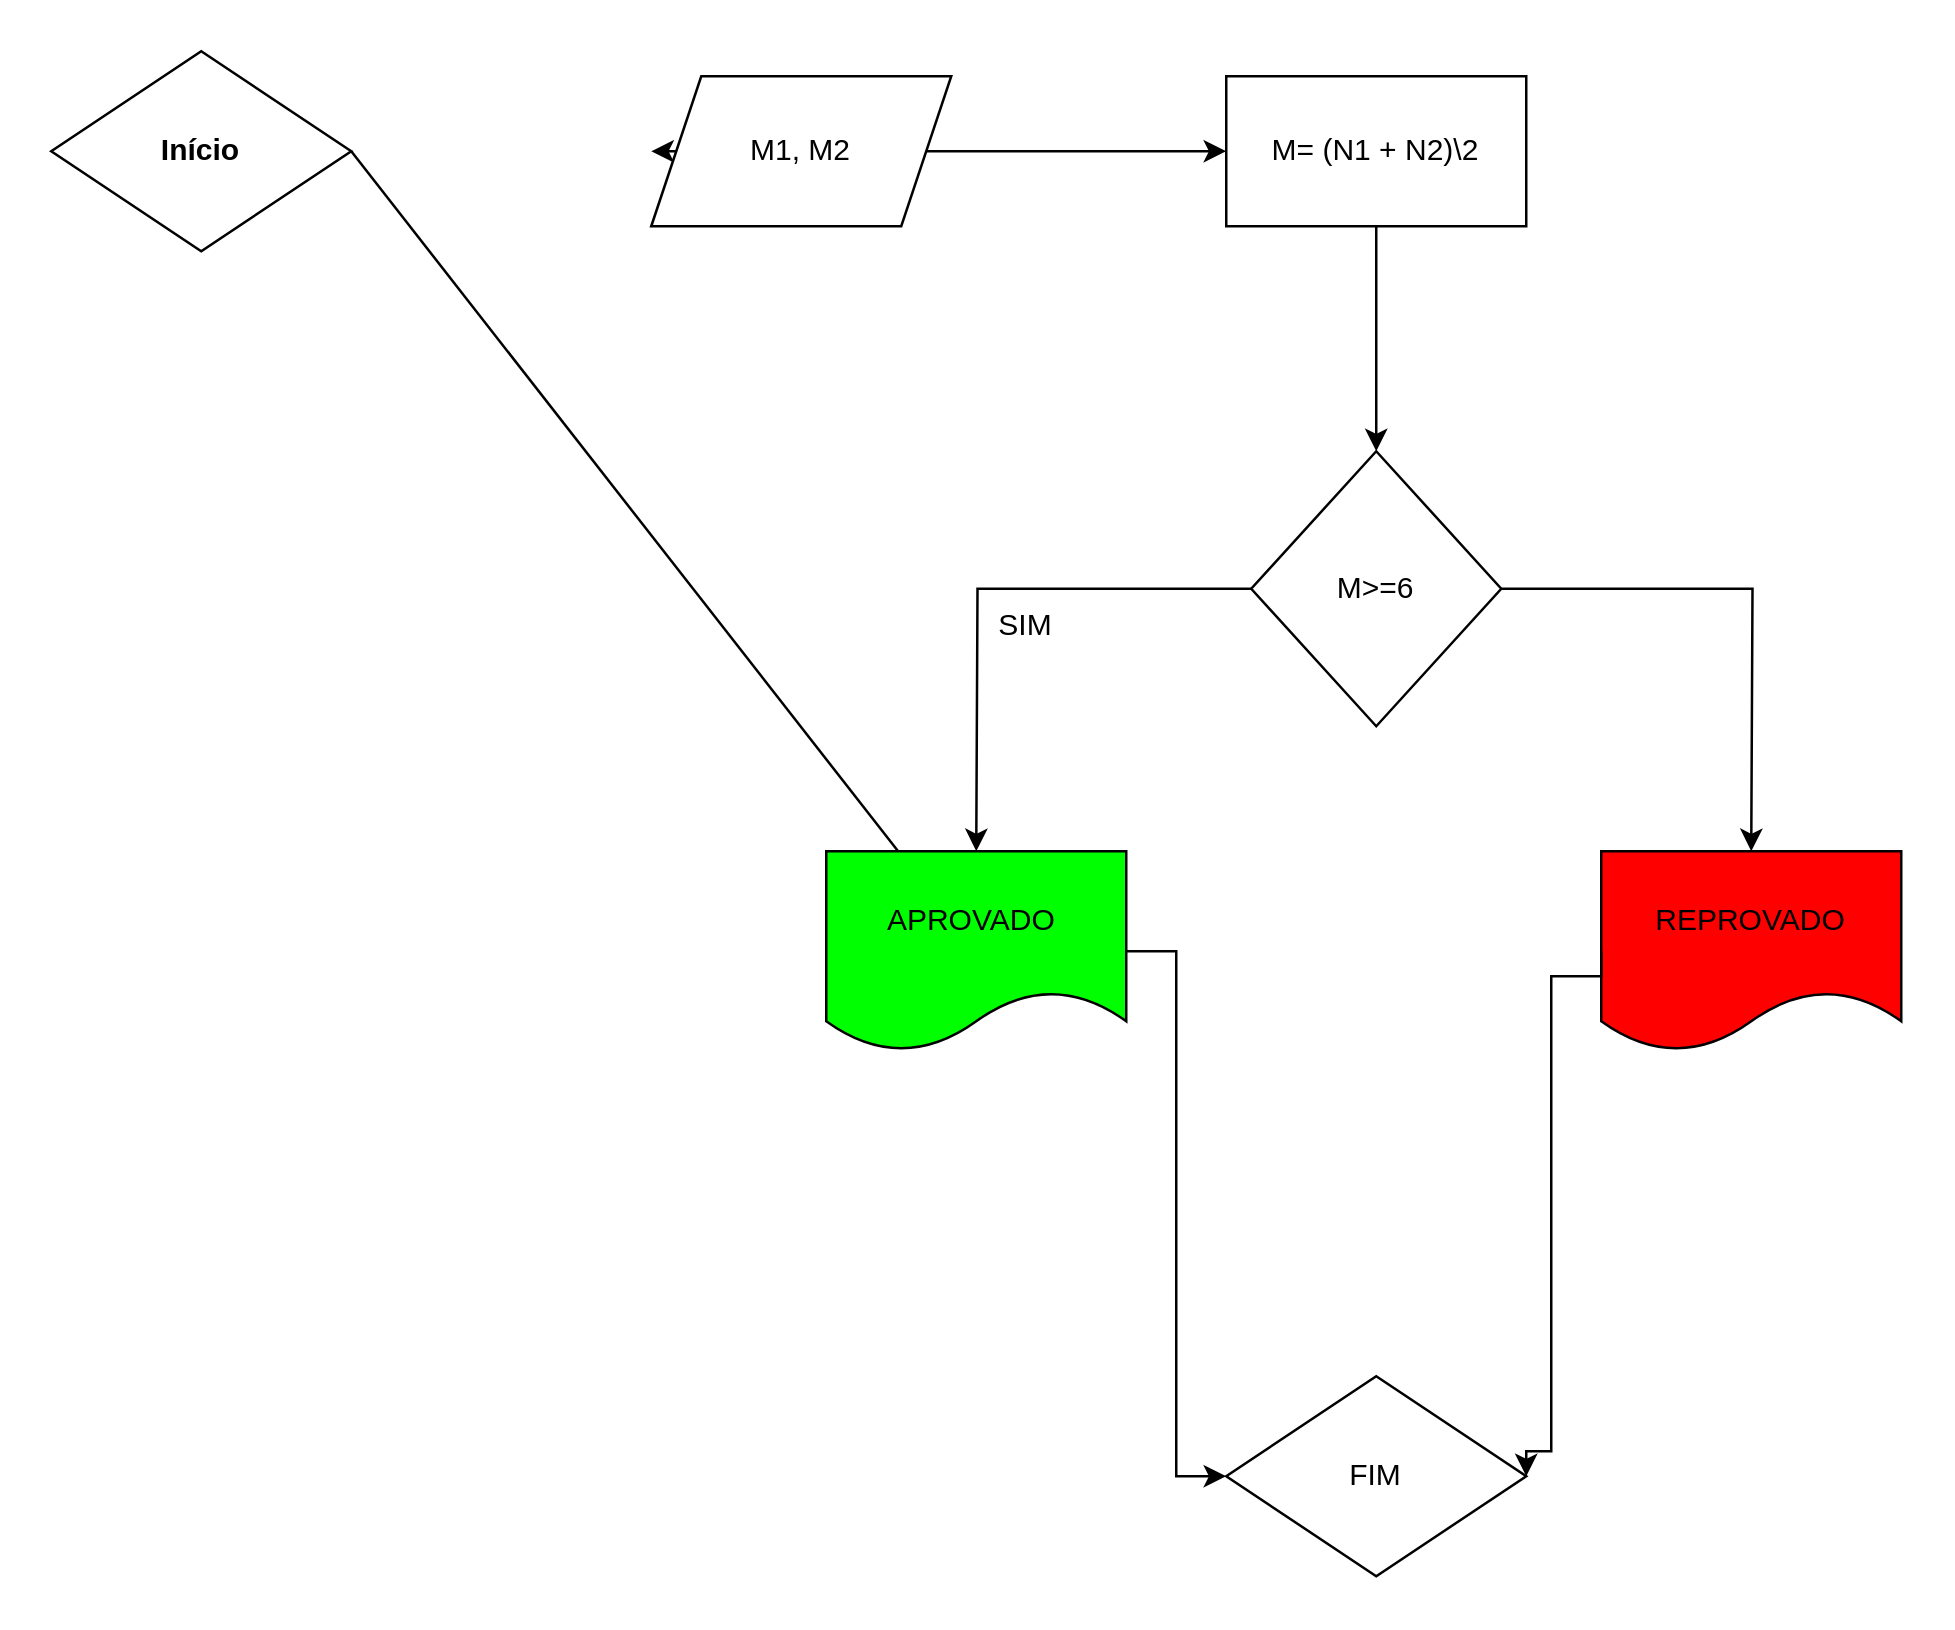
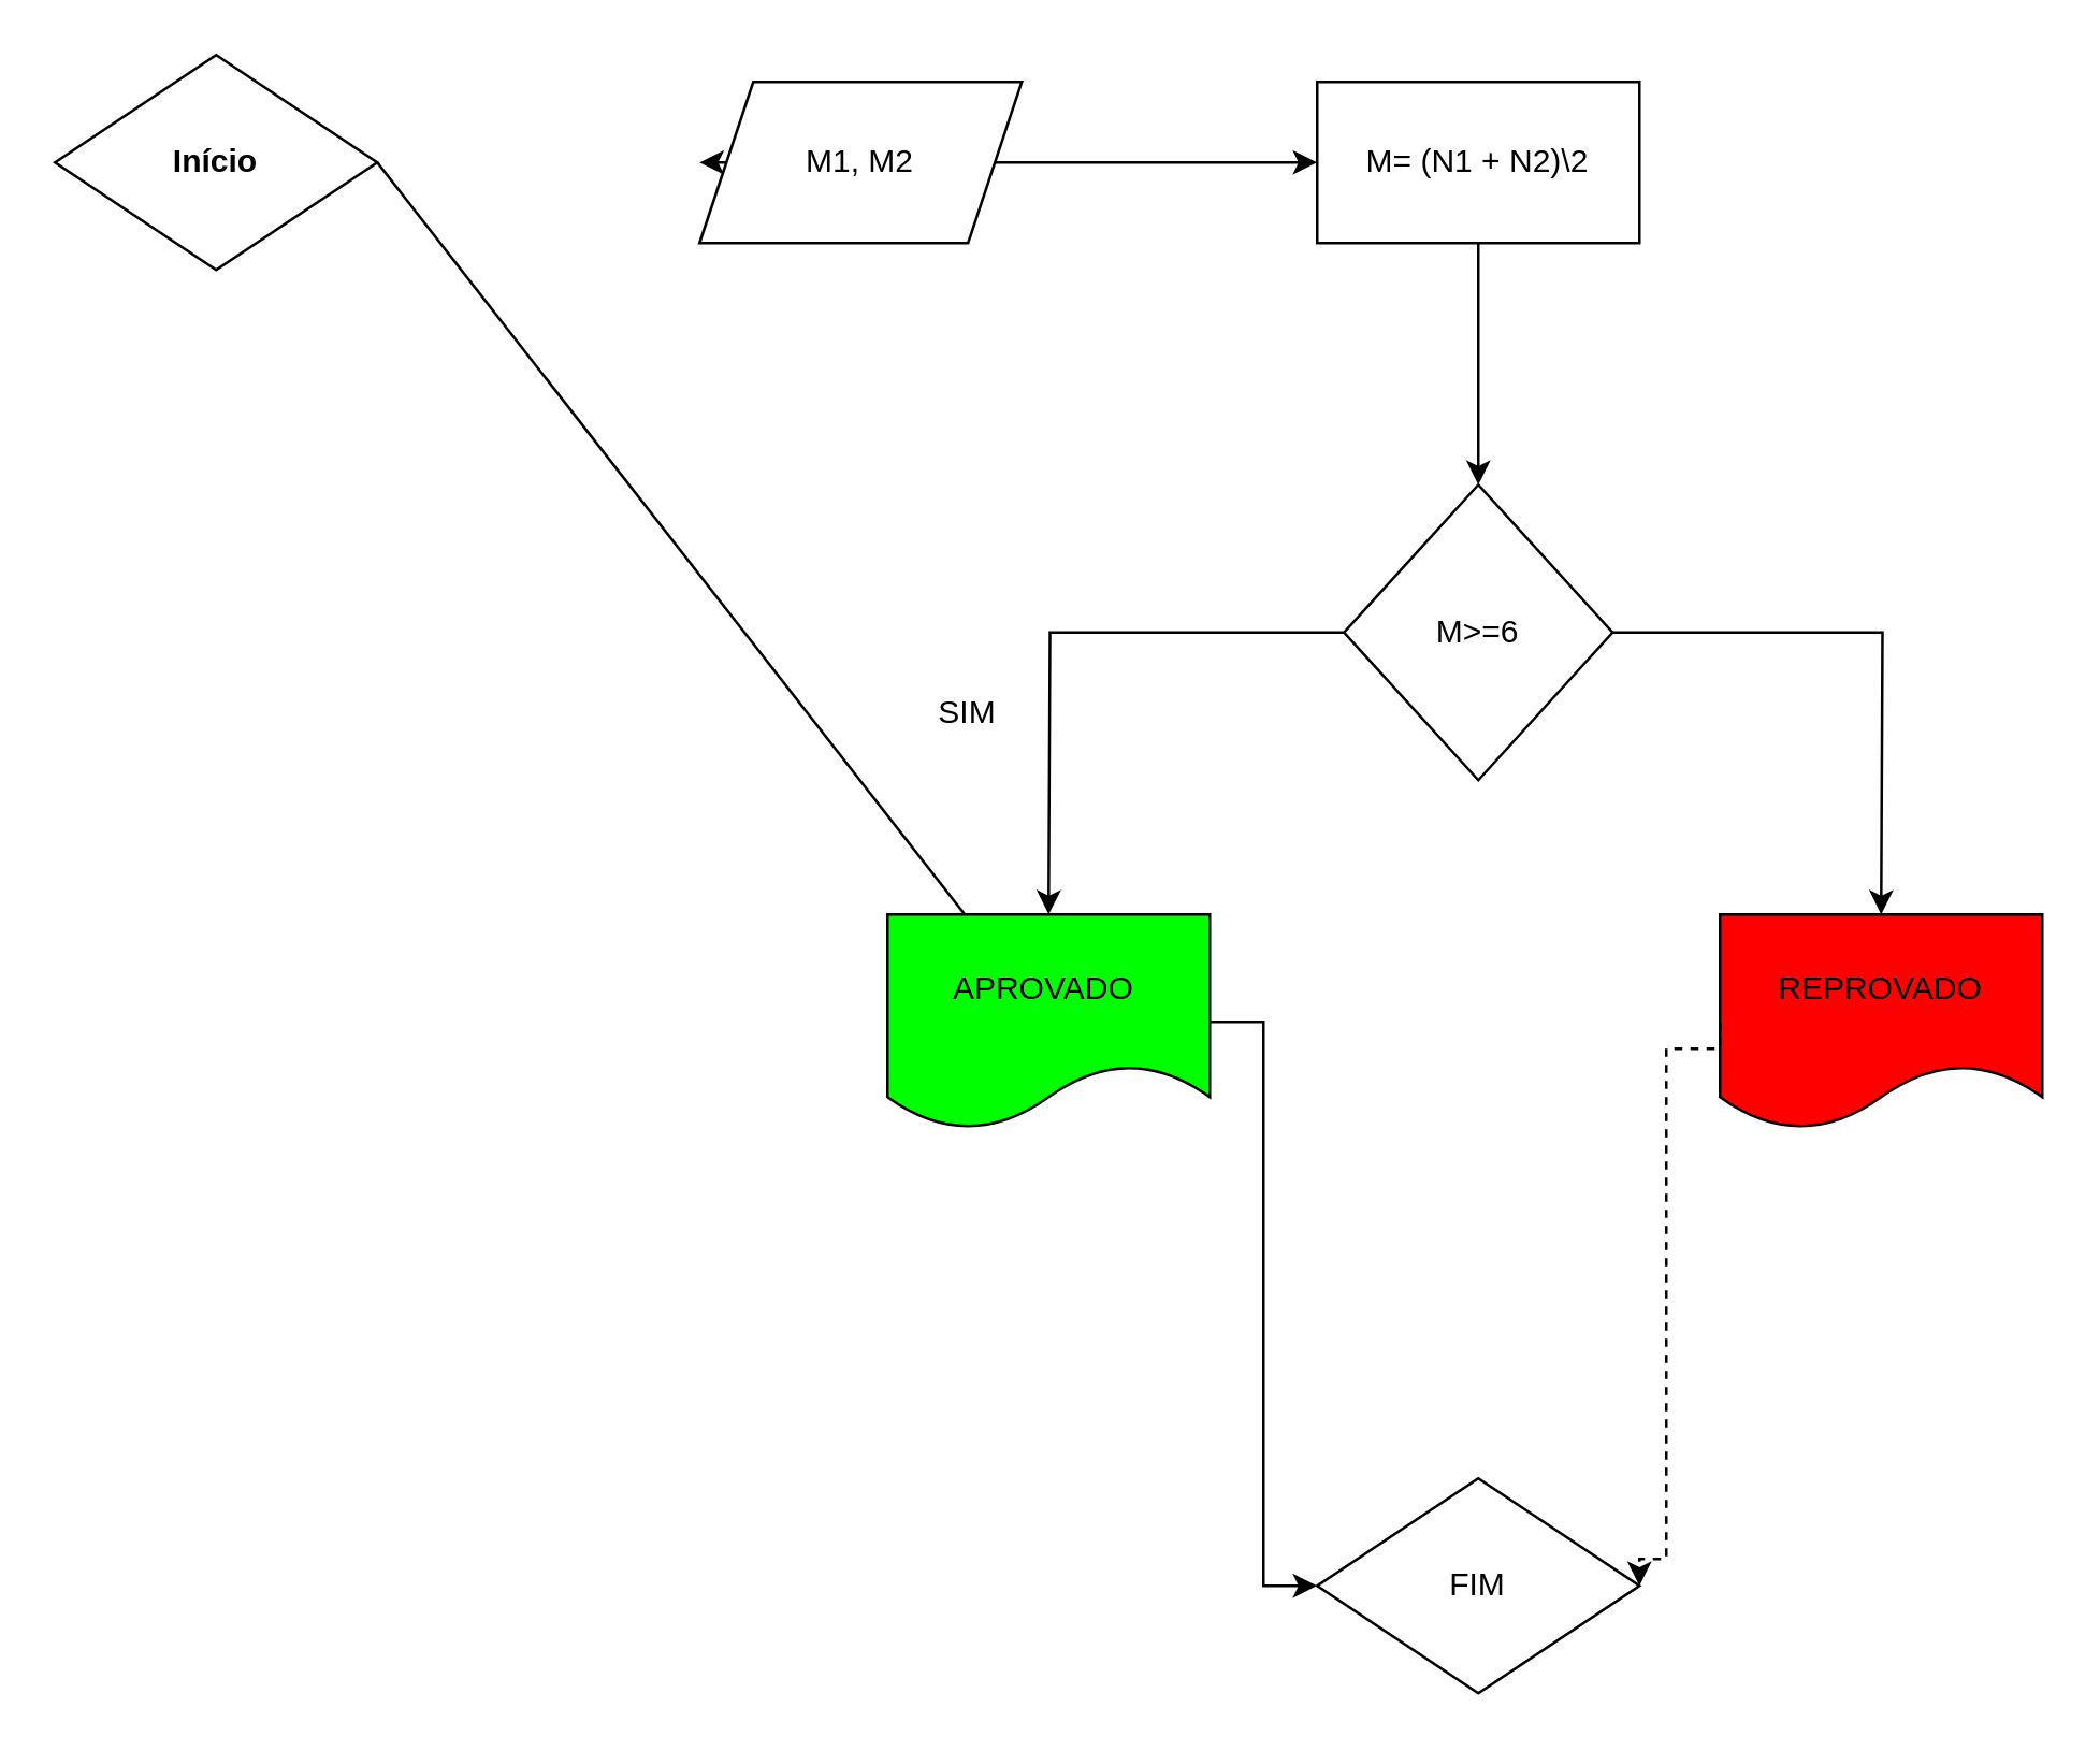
- <mxCell id="15" value="SIM" style="text;html=1;strokeColor=none;fillColor=none;align=center;verticalAlign=middle;whiteSpace=wrap;rounded=0;" vertex="1" parent="1"><mxGeometry x="380" y="225" width="60" height="50" as="geometry" /></mxCell>
+ <mxCell id="15" value="SIM" style="text;html=1;strokeColor=none;fillColor=none;align=center;verticalAlign=middle;whiteSpace=wrap;rounded=0;" vertex="1" parent="1"><mxGeometry x="330" y="240" width="60" height="50" as="geometry" /></mxCell>
- <mxCell id="17" style="edgeStyle=orthogonalEdgeStyle;rounded=0;orthogonalLoop=1;jettySize=auto;html=1;exitX=0;exitY=0.5;exitDx=0;exitDy=0;entryX=1;entryY=0.5;entryDx=0;entryDy=0;" edge="1" parent="1" source="12" target="16"><mxGeometry relative="1" as="geometry"><mxPoint x="630" y="400" as="sourcePoint" /><mxPoint x="690" y="580" as="targetPoint" /><Array as="points"><mxPoint x="640" y="390" /><mxPoint x="620" y="390" /><mxPoint x="620" y="580" /><mxPoint x="610" y="580" /></Array></mxGeometry></mxCell>
+ <mxCell id="17" style="edgeStyle=orthogonalEdgeStyle;rounded=0;orthogonalLoop=1;jettySize=auto;html=1;exitX=0;exitY=0.5;exitDx=0;exitDy=0;entryX=1;entryY=0.5;entryDx=0;entryDy=0;dashed=1;" edge="1" parent="1" source="12" target="16"><mxGeometry relative="1" as="geometry"><mxPoint x="630" y="400" as="sourcePoint" /><mxPoint x="690" y="580" as="targetPoint" /><Array as="points"><mxPoint x="640" y="390" /><mxPoint x="620" y="390" /><mxPoint x="620" y="580" /><mxPoint x="610" y="580" /></Array></mxGeometry></mxCell>
